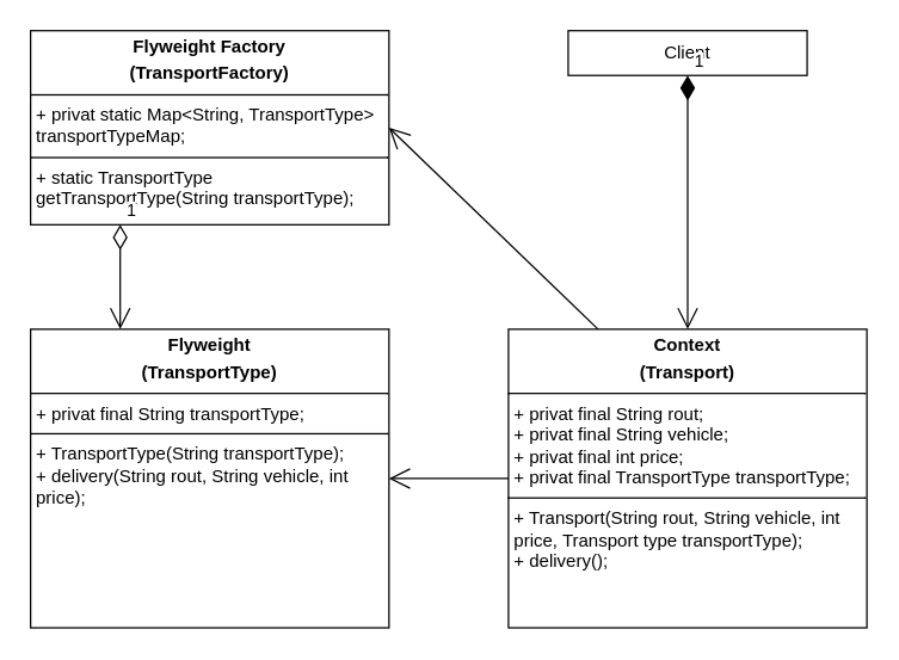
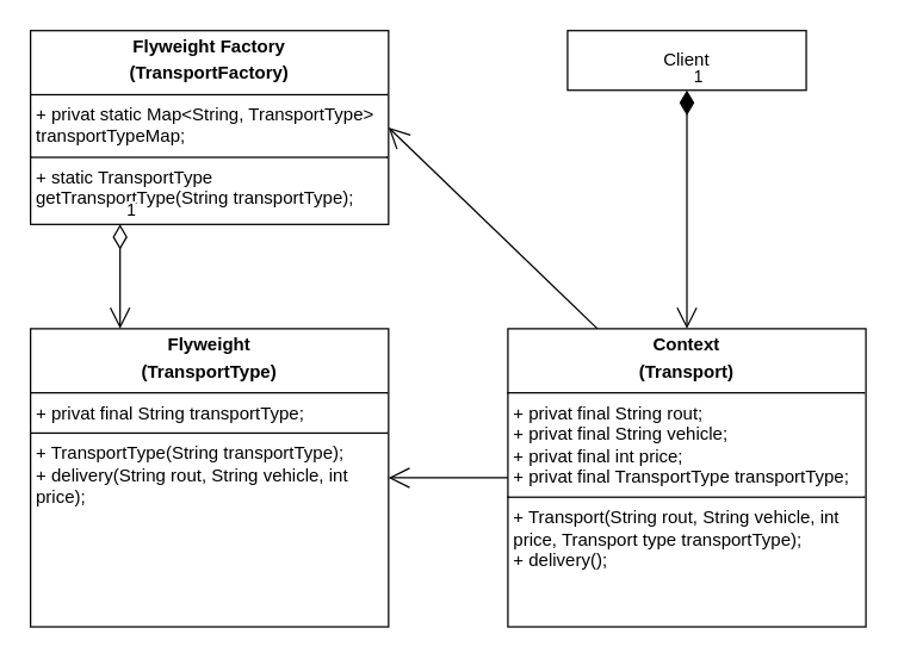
- <mxCell id="5" value="Client" style="html=1;whiteSpace=wrap;" vertex="1" parent="1"><mxGeometry x="380" y="20" width="160" height="30" as="geometry" /></mxCell>
+ <mxCell id="5" value="Client" style="html=1;whiteSpace=wrap;" vertex="1" parent="1"><mxGeometry x="380" y="20" width="160" height="40" as="geometry" /></mxCell>
